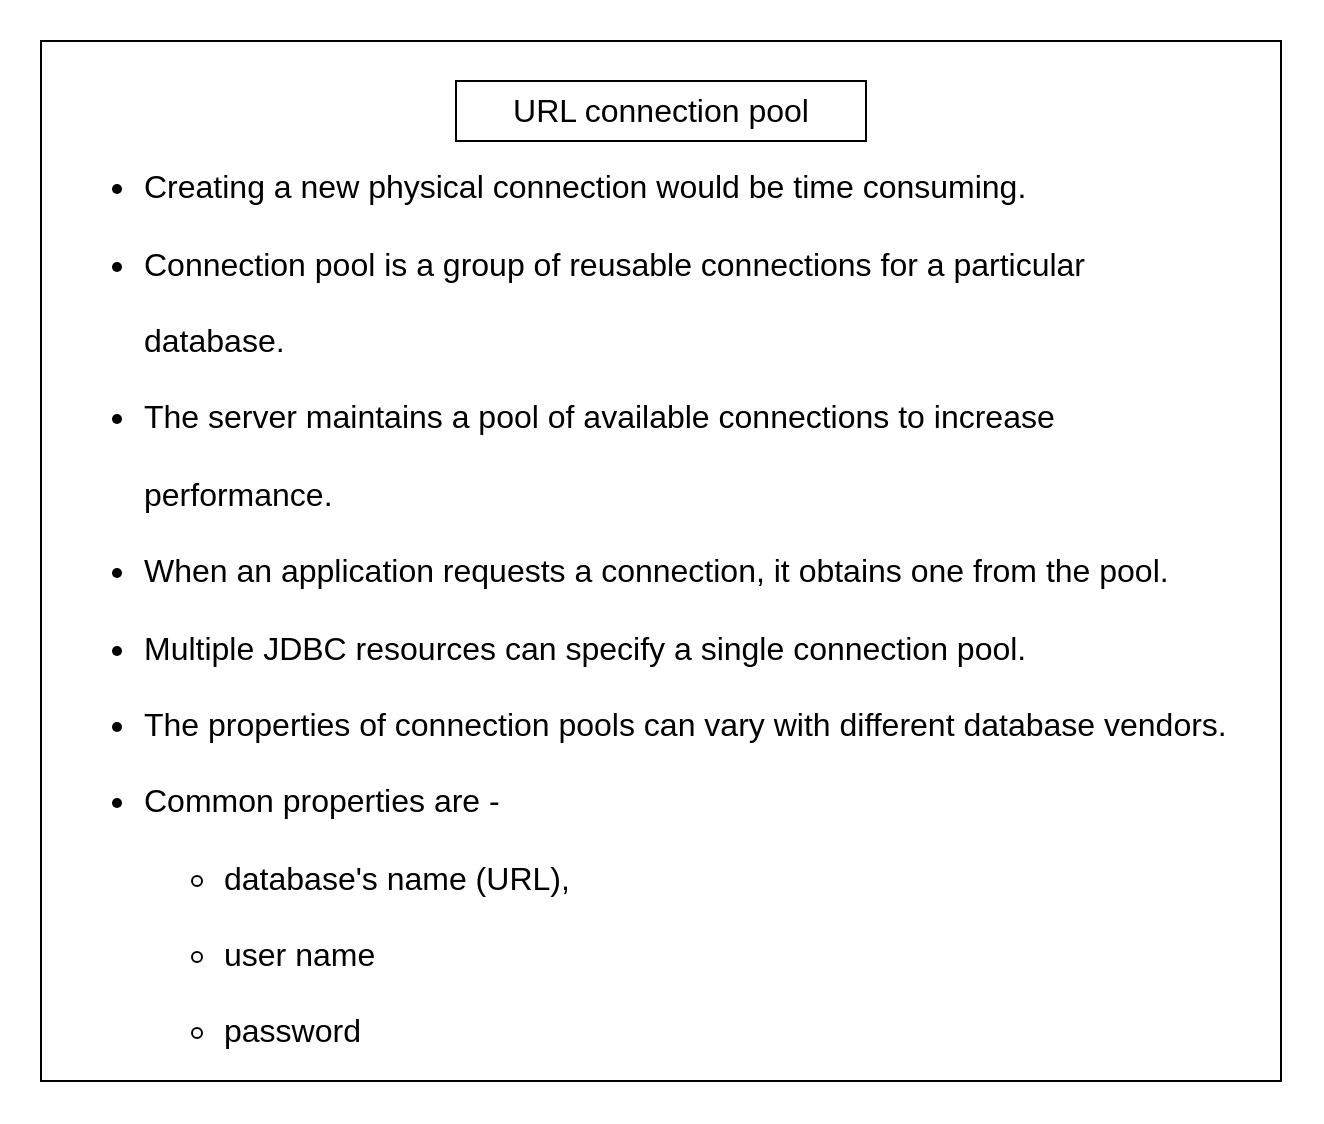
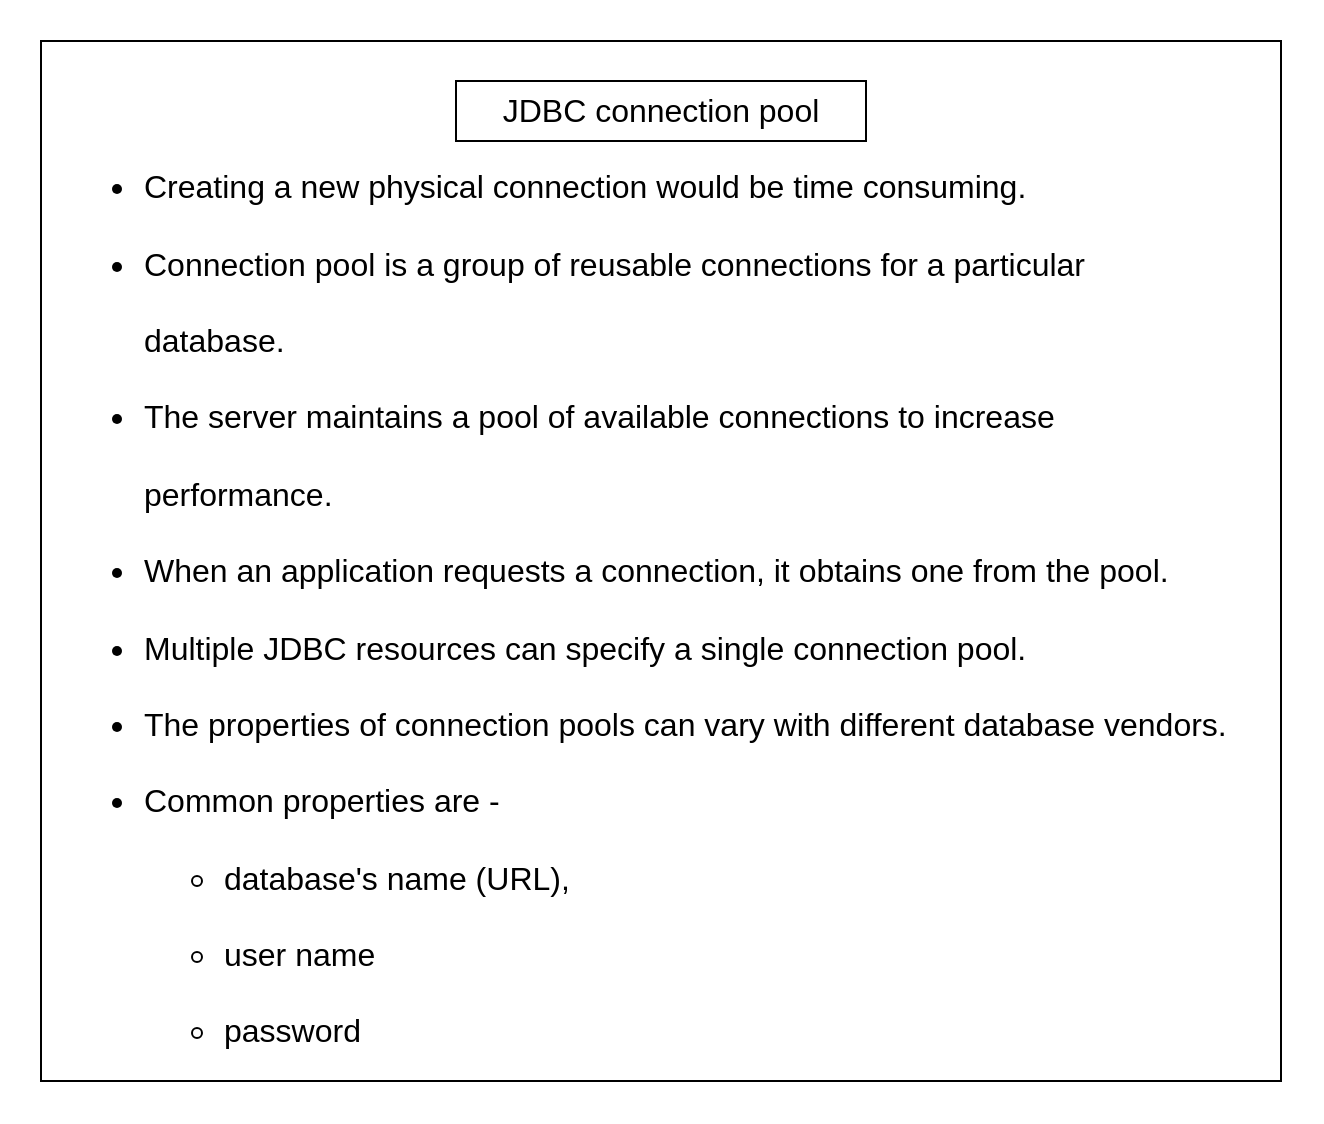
- <mxCell id="3" value="&lt;font style=&quot;font-size: 16px;&quot;&gt;URL connection pool&lt;/font&gt;" style="rounded=0;whiteSpace=wrap;html=1;" vertex="1" parent="1"><mxGeometry x="227.5" y="40" width="205" height="30" as="geometry" /></mxCell>
+ <mxCell id="3" value="&lt;font style=&quot;font-size: 16px;&quot;&gt;JDBC connection pool&lt;/font&gt;" style="rounded=0;whiteSpace=wrap;html=1;" vertex="1" parent="1"><mxGeometry x="227.5" y="40" width="205" height="30" as="geometry" /></mxCell>
